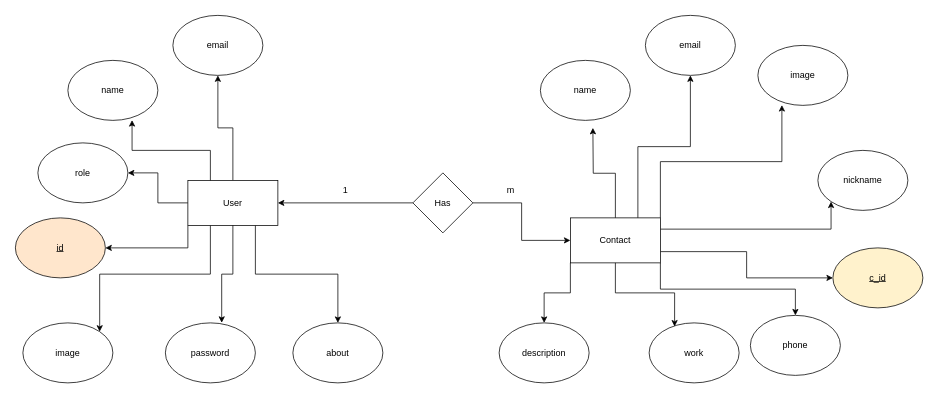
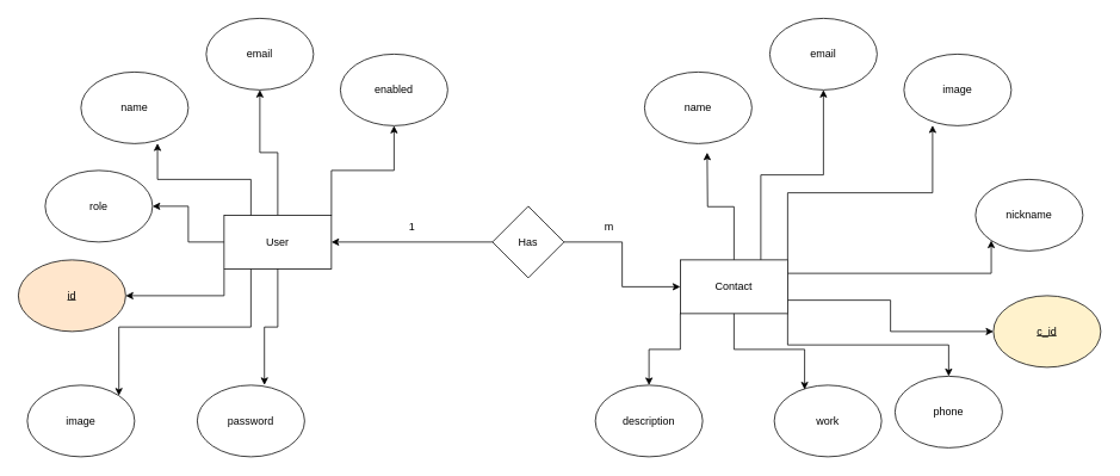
+ <mxCell id="5" value="enabled" style="ellipse;whiteSpace=wrap;html=1;" vertex="1" parent="1"><mxGeometry x="380" y="60" width="120" height="80" as="geometry" /></mxCell>
+ <mxCell id="10" style="edgeStyle=orthogonalEdgeStyle;rounded=0;orthogonalLoop=1;jettySize=auto;html=1;exitX=1;exitY=0;exitDx=0;exitDy=0;entryX=0.5;entryY=1;entryDx=0;entryDy=0;" edge="1" parent="1" source="16" target="5"><mxGeometry relative="1" as="geometry" /></mxCell>
- <mxCell id="15" style="edgeStyle=orthogonalEdgeStyle;rounded=0;orthogonalLoop=1;jettySize=auto;html=1;exitX=0.75;exitY=1;exitDx=0;exitDy=0;" edge="1" parent="1" source="16" target="8"><mxGeometry relative="1" as="geometry" /></mxCell>
- <mxCell id="8" value="about" style="ellipse;whiteSpace=wrap;html=1;" vertex="1" parent="1"><mxGeometry x="390" y="430" width="120" height="80" as="geometry" /></mxCell>
